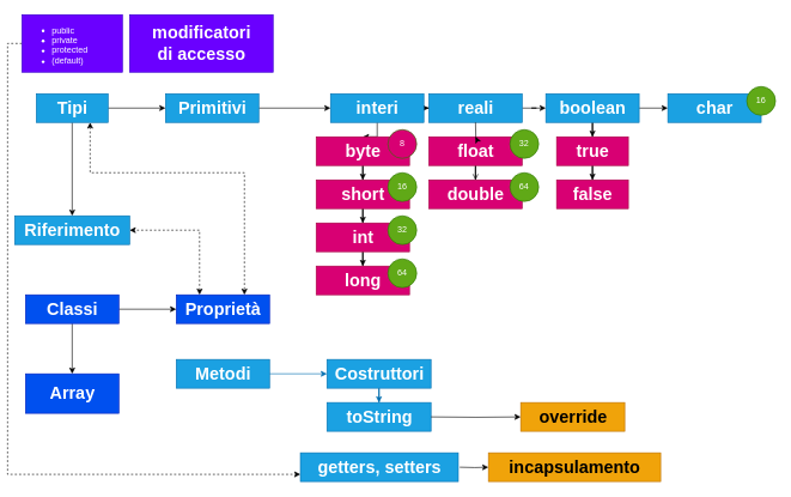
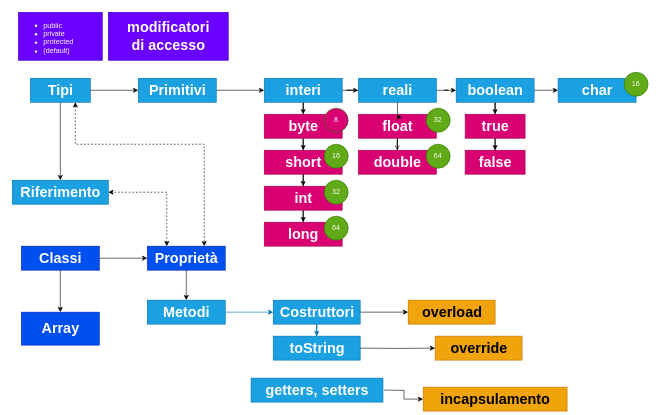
- <mxCell id="24" value="interi" style="text;strokeColor=#006EAF;fillColor=#1ba1e2;html=1;fontSize=24;fontStyle=1;verticalAlign=middle;align=center;fontColor=#ffffff;" vertex="1" parent="1"><mxGeometry x="460" y="130" width="130" height="40" as="geometry" /></mxCell>
+ <mxCell id="24" value="interi" style="text;strokeColor=#006EAF;fillColor=#1ba1e2;html=1;fontSize=24;fontStyle=1;verticalAlign=middle;align=center;fontColor=#ffffff;" vertex="1" parent="1"><mxGeometry x="440" y="130" width="130" height="40" as="geometry" /></mxCell>
- <mxCell id="52" style="edgeStyle=orthogonalEdgeStyle;rounded=0;orthogonalLoop=1;jettySize=auto;html=1;exitX=0;exitY=0.5;exitDx=0;exitDy=0;entryX=0;entryY=0.75;entryDx=0;entryDy=0;dashed=1;" edge="1" parent="1" source="53" target="55"><mxGeometry relative="1" as="geometry" /></mxCell>
+ <mxCell id="12" value="" style="edgeStyle=orthogonalEdgeStyle;rounded=0;orthogonalLoop=1;jettySize=auto;html=1;" edge="1" parent="1" source="14" target="16"><mxGeometry relative="1" as="geometry" /></mxCell>
+ <mxCell id="18" value="" style="edgeStyle=orthogonalEdgeStyle;rounded=0;orthogonalLoop=1;jettySize=auto;html=1;" edge="1" parent="1" source="19" target="56"><mxGeometry relative="1" as="geometry" /></mxCell>
+ <mxCell id="56" value="overload" style="text;strokeColor=#BD7000;fillColor=#f0a30a;html=1;fontSize=24;fontStyle=1;verticalAlign=middle;align=center;fontColor=#000000;" vertex="1" parent="1"><mxGeometry x="680" y="500" width="145" height="40" as="geometry" /></mxCell>
- <mxCell id="60" value="incapsulamento" style="text;strokeColor=#BD7000;fillColor=#f0a30a;html=1;fontSize=24;fontStyle=1;verticalAlign=middle;align=center;fontColor=#000000;" vertex="1" parent="1"><mxGeometry x="680" y="630" width="240" height="40" as="geometry" /></mxCell>
+ <mxCell id="60" value="incapsulamento" style="text;strokeColor=#BD7000;fillColor=#f0a30a;html=1;fontSize=24;fontStyle=1;verticalAlign=middle;align=center;fontColor=#000000;" vertex="1" parent="1"><mxGeometry x="705" y="645" width="240" height="40" as="geometry" /></mxCell>
